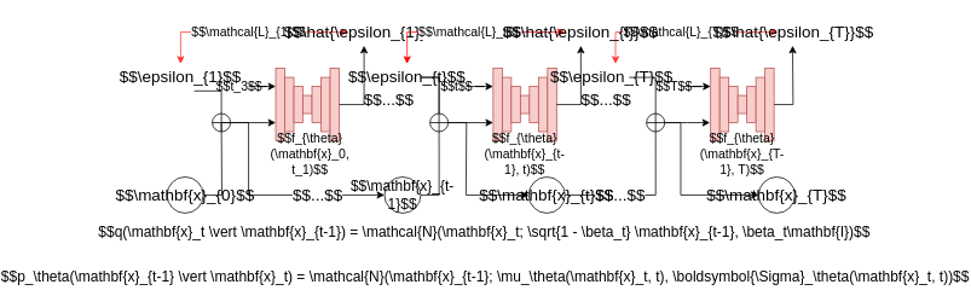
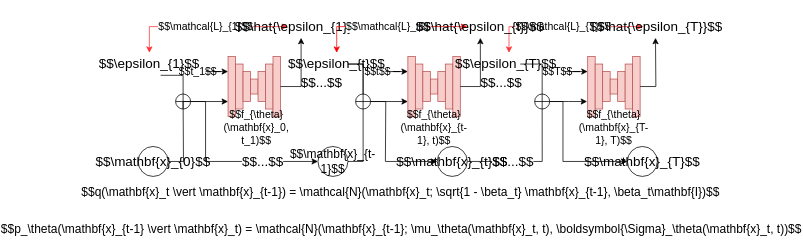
- <mxCell id="65" value="$$t_3$$" style="text;html=1;align=center;verticalAlign=middle;whiteSpace=wrap;rounded=0;fontSize=14;" parent="1" vertex="1"><mxGeometry x="90" y="80" width="20" height="30" as="geometry" /></mxCell>
+ <mxCell id="65" value="$$t_1$$" style="text;html=1;align=center;verticalAlign=middle;whiteSpace=wrap;rounded=0;fontSize=14;" parent="1" vertex="1"><mxGeometry x="90" y="80" width="20" height="30" as="geometry" /></mxCell>
